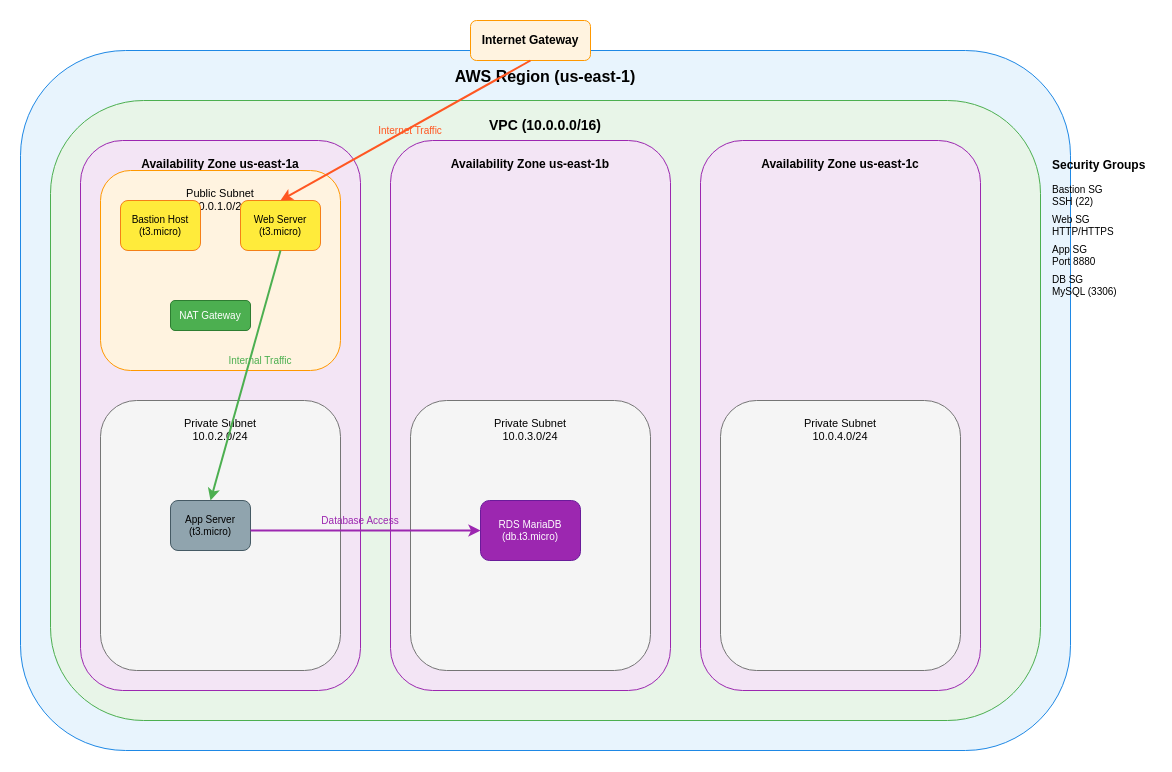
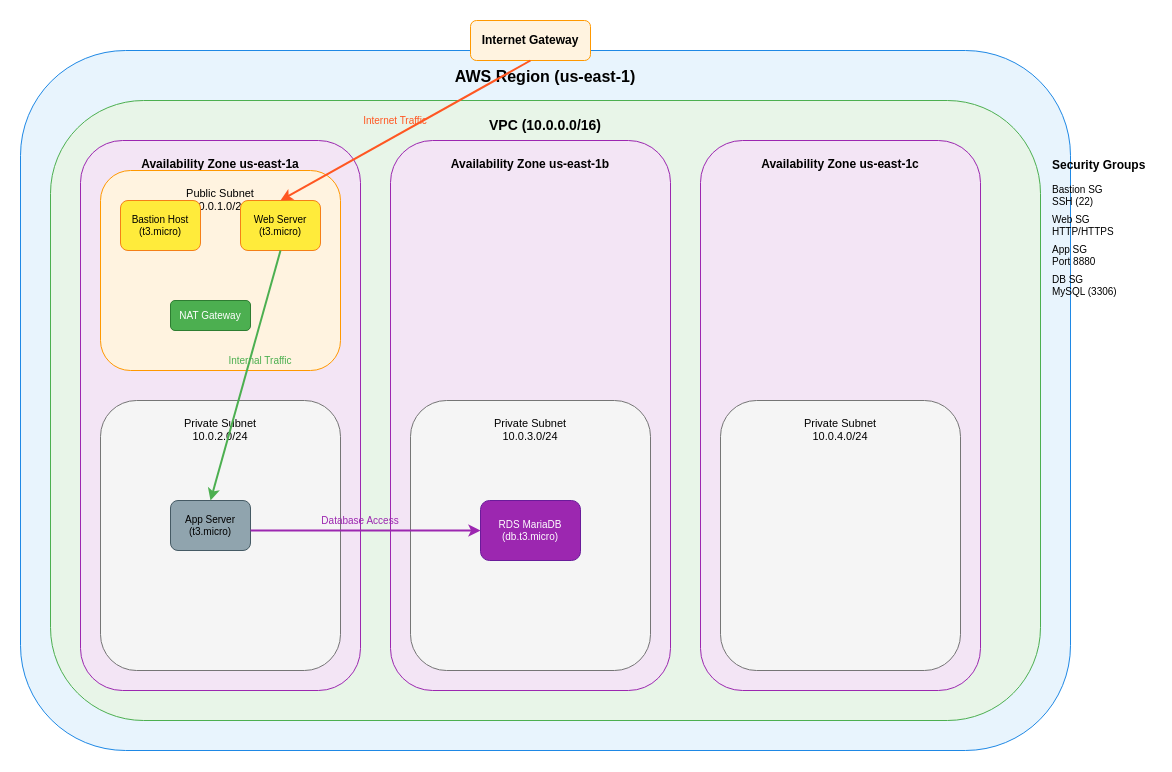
- <mxCell id="25" value="Internet Traffic" style="text;html=1;strokeColor=none;fillColor=none;align=center;verticalAlign=middle;whiteSpace=wrap;rounded=0;fontSize=10;fontColor=#FF5722;" vertex="1" parent="1"><mxGeometry x="370" y="120" width="80" height="20" as="geometry" /></mxCell>
+ <mxCell id="25" value="Internet Traffic" style="text;html=1;strokeColor=none;fillColor=none;align=center;verticalAlign=middle;whiteSpace=wrap;rounded=0;fontSize=10;fontColor=#FF5722;" vertex="1" parent="1"><mxGeometry x="355" y="110" width="80" height="20" as="geometry" /></mxCell>
